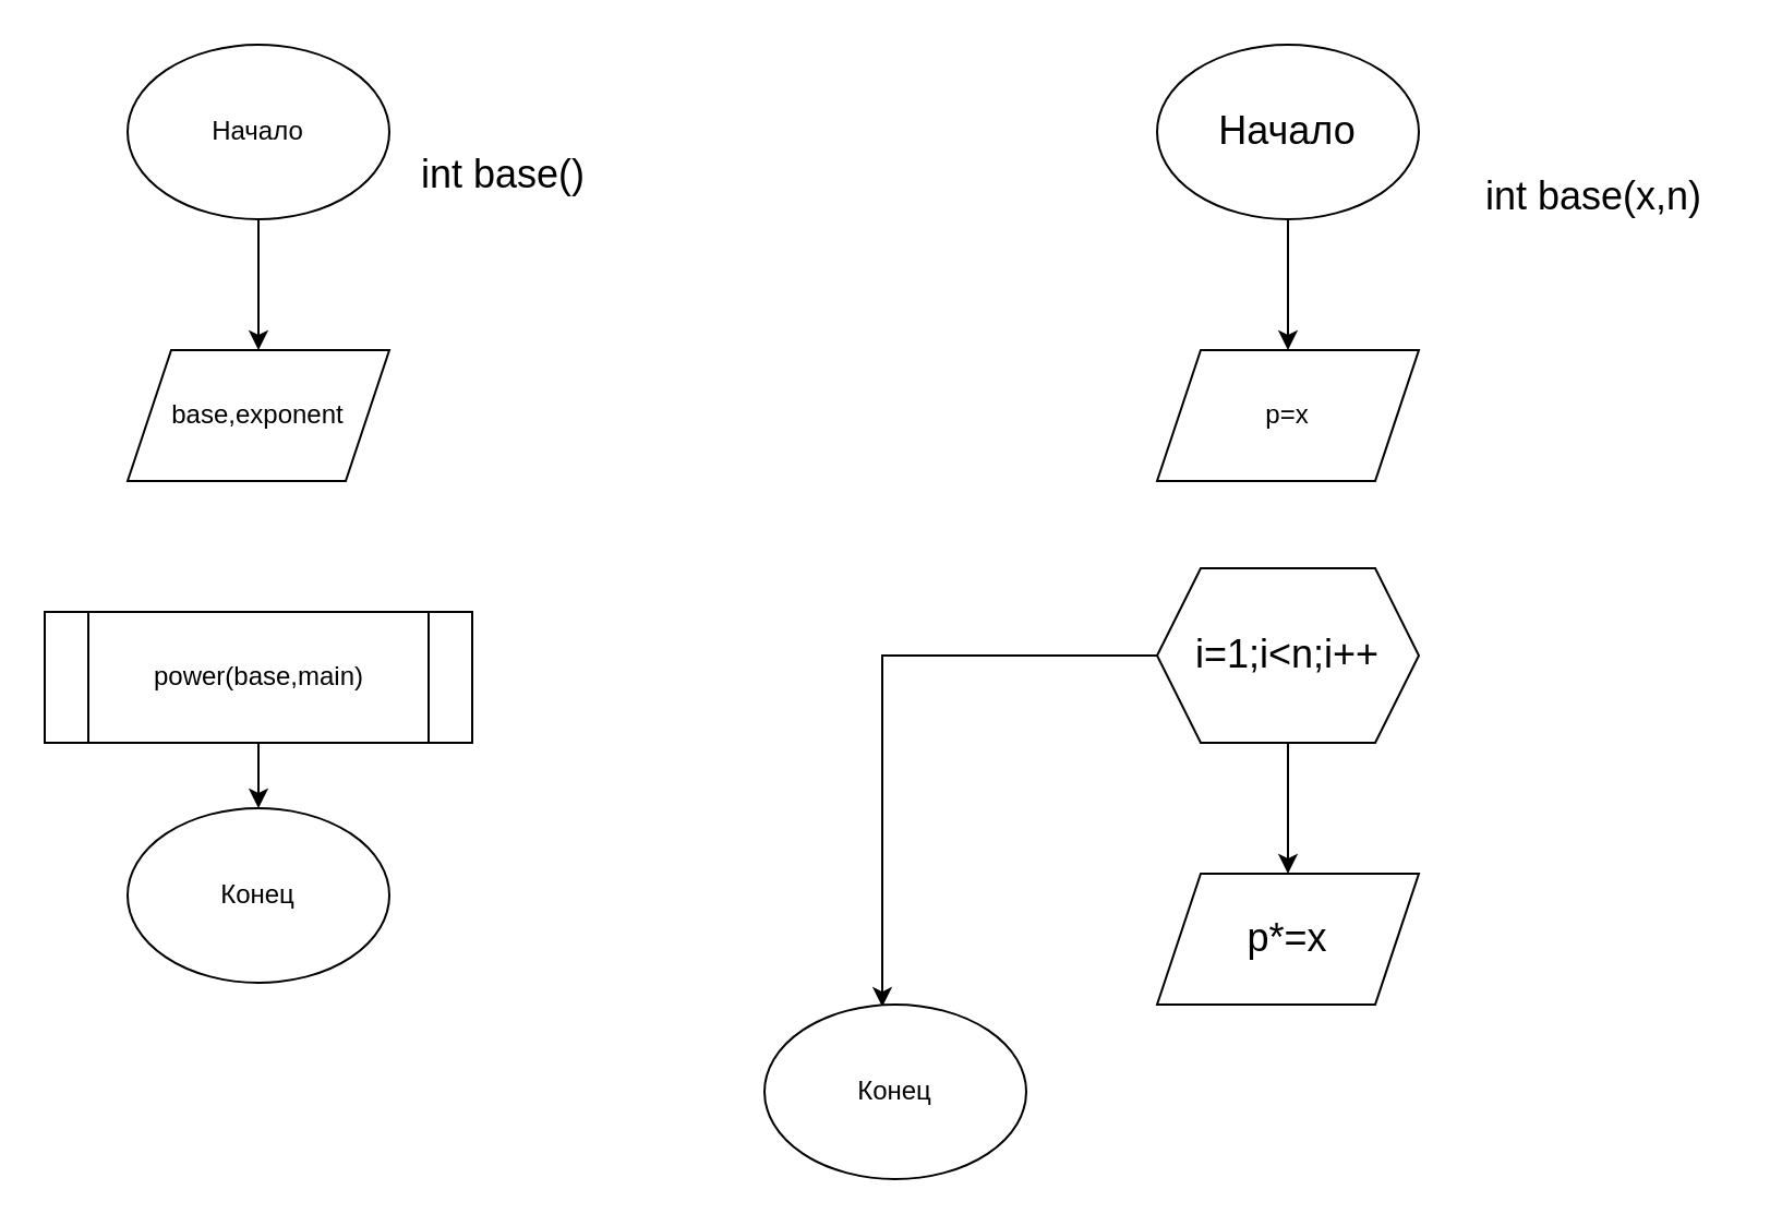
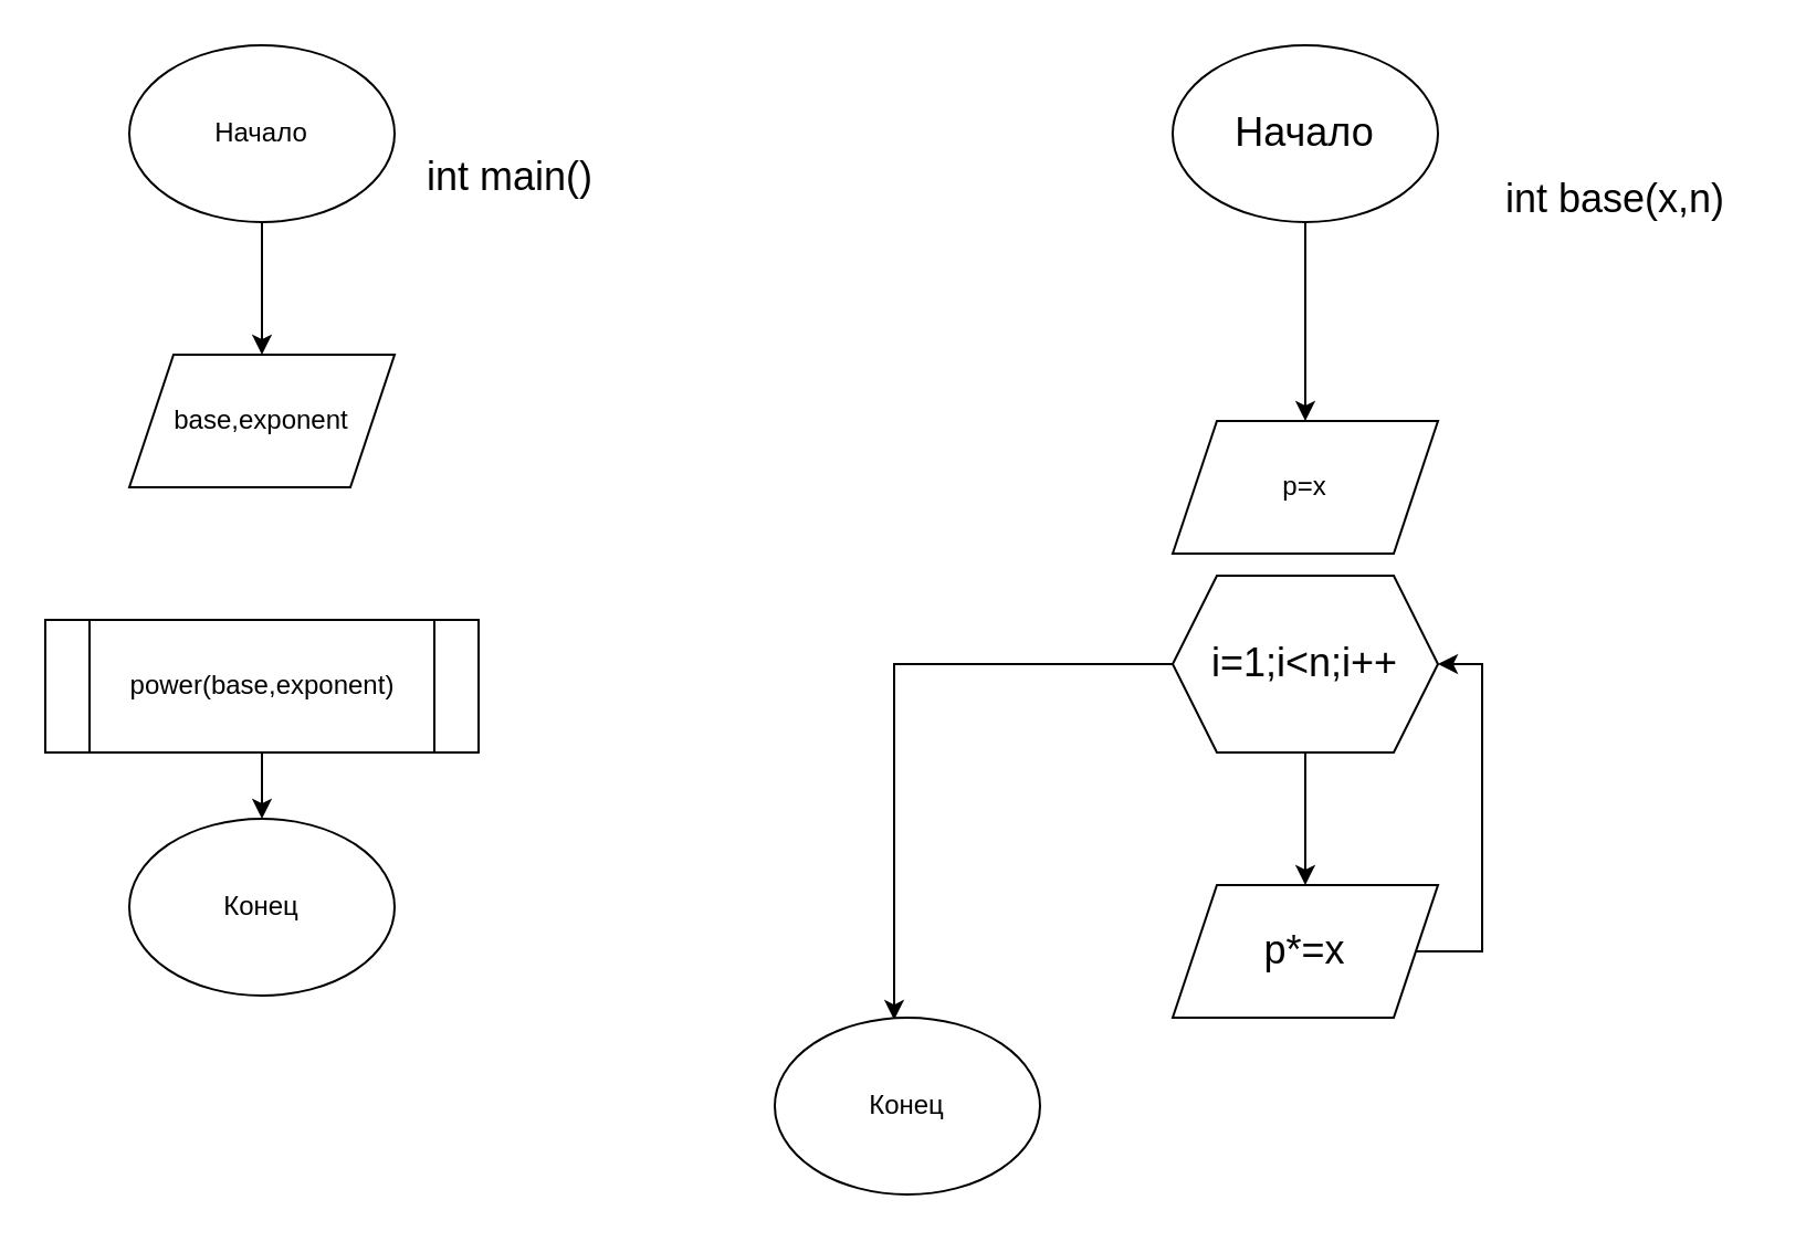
- <mxCell id="8" value="int base()" style="text;html=1;align=center;verticalAlign=middle;resizable=0;points=[];autosize=1;strokeColor=none;fillColor=none;fontSize=18;" vertex="1" parent="1"><mxGeometry x="180" y="60" width="100" height="40" as="geometry" /></mxCell>
+ <mxCell id="8" value="int main()" style="text;html=1;align=center;verticalAlign=middle;resizable=0;points=[];autosize=1;strokeColor=none;fillColor=none;fontSize=18;" vertex="1" parent="1"><mxGeometry x="180" y="60" width="100" height="40" as="geometry" /></mxCell>
- <mxCell id="11" value="p=x" style="shape=parallelogram;perimeter=parallelogramPerimeter;whiteSpace=wrap;html=1;fixedSize=1;" vertex="1" parent="1"><mxGeometry x="530" y="160" width="120" height="60" as="geometry" /></mxCell>
+ <mxCell id="11" value="p=x" style="shape=parallelogram;perimeter=parallelogramPerimeter;whiteSpace=wrap;html=1;fixedSize=1;" vertex="1" parent="1"><mxGeometry x="530" y="190" width="120" height="60" as="geometry" /></mxCell>
- <mxCell id="6" value="power(base,main)" style="shape=process;whiteSpace=wrap;html=1;backgroundOutline=1;" vertex="1" parent="1"><mxGeometry y="280" width="196" height="60" as="geometry" x="20" /></mxCell>
+ <mxCell id="6" value="power(base,exponent)" style="shape=process;whiteSpace=wrap;html=1;backgroundOutline=1;" vertex="1" parent="1"><mxGeometry y="280" width="196" height="60" as="geometry" x="20" /></mxCell>
+ <mxCell id="15" style="edgeStyle=orthogonalEdgeStyle;rounded=0;orthogonalLoop=1;jettySize=auto;html=1;exitX=1;exitY=0.5;exitDx=0;exitDy=0;entryX=1;entryY=0.5;entryDx=0;entryDy=0;fontSize=18;" edge="1" parent="1" source="16" target="14"><mxGeometry relative="1" as="geometry"><Array as="points"><mxPoint x="670" y="430" /><mxPoint x="670" y="300" /></Array></mxGeometry></mxCell>
